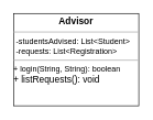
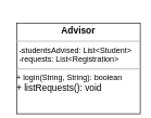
- <mxCell id="2" value="&lt;p style=&quot;margin: 4px 0px 0px; text-align: center; font-size: 14px;&quot;&gt;&lt;b style=&quot;&quot;&gt;&lt;font style=&quot;font-size: 14px;&quot;&gt;Advisor&lt;/font&gt;&lt;/b&gt;&lt;/p&gt;&lt;hr style=&quot;font-size: 14px;&quot; size=&quot;1&quot;&gt;&lt;p style=&quot;margin:0px;margin-left:4px;&quot;&gt;-studentsAdvised: List&amp;lt;Student&amp;gt;&lt;/p&gt;&lt;p style=&quot;margin:0px;margin-left:4px;&quot;&gt;-requests: List&amp;lt;Registration&amp;gt;&lt;/p&gt;&lt;hr size=&quot;1&quot;&gt;+ login(String, String): boolean&lt;br style=&quot;border-color: var(--border-color); font-size: 14px;&quot;&gt;&lt;span style=&quot;font-size: 14px;&quot;&gt;+ listRequests(): void&lt;/span&gt;" style="verticalAlign=top;align=left;overflow=fill;fontSize=12;fontFamily=Helvetica;html=1;whiteSpace=wrap;" parent="1" vertex="1"><mxGeometry x="20" y="20" width="190" height="140" as="geometry" /></mxCell>
+ <mxCell id="2" value="&lt;p style=&quot;margin: 4px 0px 0px; text-align: center; font-size: 14px;&quot;&gt;&lt;b style=&quot;&quot;&gt;&lt;font style=&quot;font-size: 14px;&quot;&gt;Advisor&lt;/font&gt;&lt;/b&gt;&lt;/p&gt;&lt;hr style=&quot;font-size: 14px;&quot; size=&quot;1&quot;&gt;&lt;p style=&quot;margin:0px;margin-left:4px;&quot;&gt;-studentsAdvised: List&amp;lt;Student&amp;gt;&lt;/p&gt;&lt;p style=&quot;margin:0px;margin-left:4px;&quot;&gt;-requests: List&amp;lt;Registration&amp;gt;&lt;/p&gt;&lt;hr size=&quot;1&quot;&gt;+ login(String, String): boolean&lt;br style=&quot;border-color: var(--border-color); font-size: 14px;&quot;&gt;&lt;span style=&quot;font-size: 14px;&quot;&gt;+ listRequests(): void&lt;/span&gt;" style="verticalAlign=top;align=left;overflow=fill;fontSize=12;fontFamily=Helvetica;html=1;whiteSpace=wrap;" parent="1" vertex="1"><mxGeometry x="25" y="35" width="190" height="140" as="geometry" /></mxCell>
